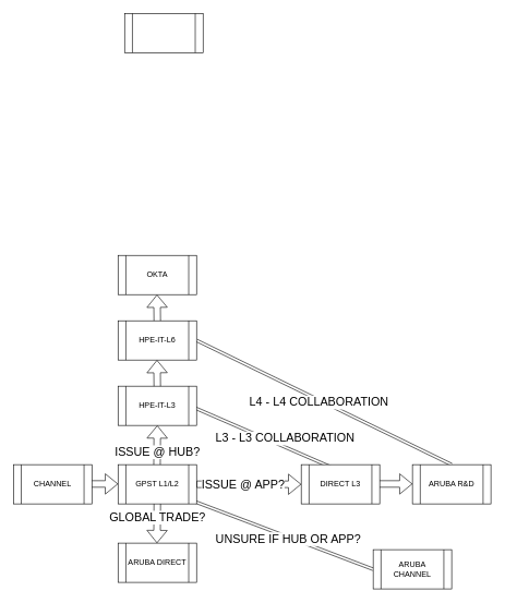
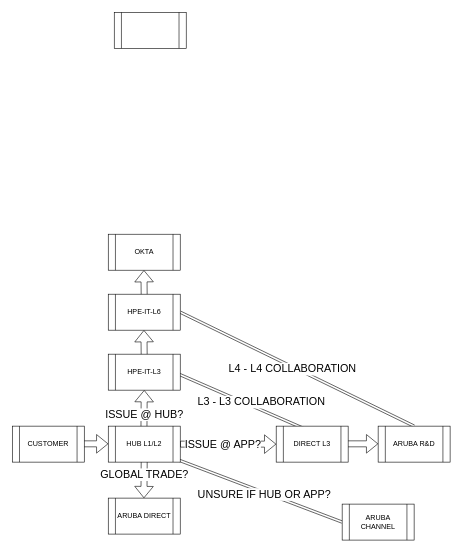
- <mxCell id="17" value="CHANNEL" style="shape=process;whiteSpace=wrap;html=1;backgroundOutline=1;" vertex="1" parent="1"><mxGeometry y="710" width="120" height="60" as="geometry" x="20" /></mxCell>
+ <mxCell id="17" value="CUSTOMER" style="shape=process;whiteSpace=wrap;html=1;backgroundOutline=1;" vertex="1" parent="1"><mxGeometry y="710" width="120" height="60" as="geometry" x="20" /></mxCell>
- <mxCell id="16" value="GPST L1/L2" style="shape=process;whiteSpace=wrap;html=1;backgroundOutline=1;" vertex="1" parent="1"><mxGeometry x="180" y="710" width="120" height="60" as="geometry" /></mxCell>
+ <mxCell id="16" value="HUB L1/L2" style="shape=process;whiteSpace=wrap;html=1;backgroundOutline=1;" vertex="1" parent="1"><mxGeometry x="180" y="710" width="120" height="60" as="geometry" /></mxCell>
